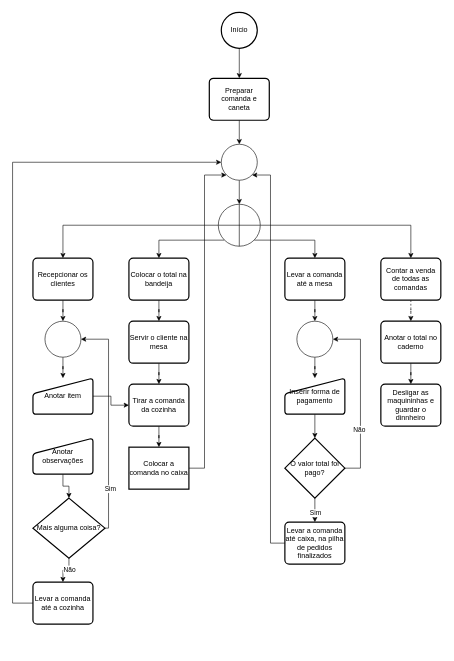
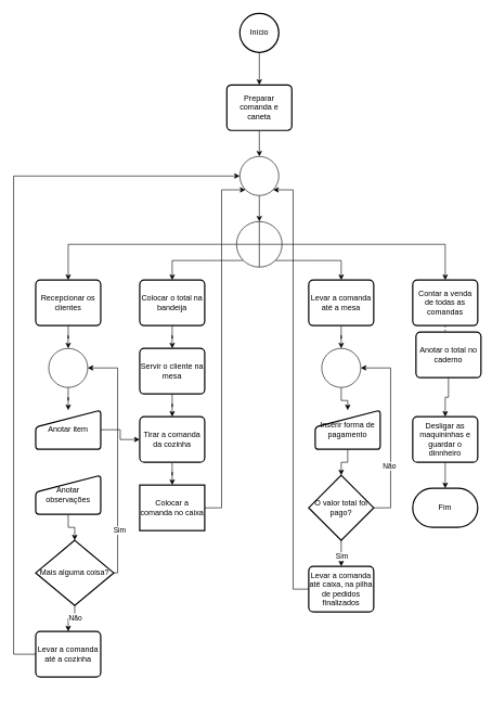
- <mxCell id="48" value="Anotar o total no caderno" style="rounded=1;whiteSpace=wrap;html=1;absoluteArcSize=1;arcSize=14;strokeWidth=2;" parent="1" vertex="1"><mxGeometry x="634" y="535" width="100" height="70" as="geometry" /></mxCell>
+ <mxCell id="48" value="Anotar o total no caderno" style="rounded=1;whiteSpace=wrap;html=1;absoluteArcSize=1;arcSize=14;strokeWidth=2;" parent="1" vertex="1"><mxGeometry x="639" y="510" width="100" height="70" as="geometry" /></mxCell>
- <mxCell id="37" value="Inserir forma de pagamento" style="html=1;strokeWidth=2;shape=manualInput;whiteSpace=wrap;rounded=1;size=26;arcSize=11;" parent="1" vertex="1"><mxGeometry x="474" y="630" width="100" height="60" as="geometry" /></mxCell>
+ <mxCell id="37" value="Inserir forma de pagamento" style="html=1;strokeWidth=2;shape=manualInput;whiteSpace=wrap;rounded=1;size=26;arcSize=11;" parent="1" vertex="1"><mxGeometry x="484" y="630" width="100" height="60" as="geometry" /></mxCell>
+ <mxCell id="49" value="" style="edgeStyle=orthogonalEdgeStyle;rounded=0;orthogonalLoop=1;jettySize=auto;html=1;" parent="1" source="50" target="51" edge="1"><mxGeometry relative="1" as="geometry" /></mxCell>
+ <mxCell id="51" value="Fim" style="strokeWidth=2;html=1;shape=mxgraph.flowchart.terminator;whiteSpace=wrap;" parent="1" vertex="1"><mxGeometry x="634" y="750" width="100" height="60" as="geometry" /></mxCell>
